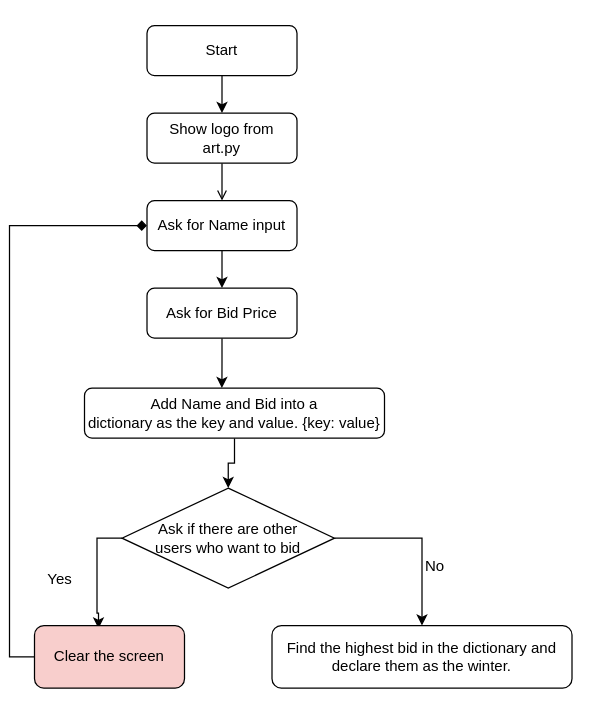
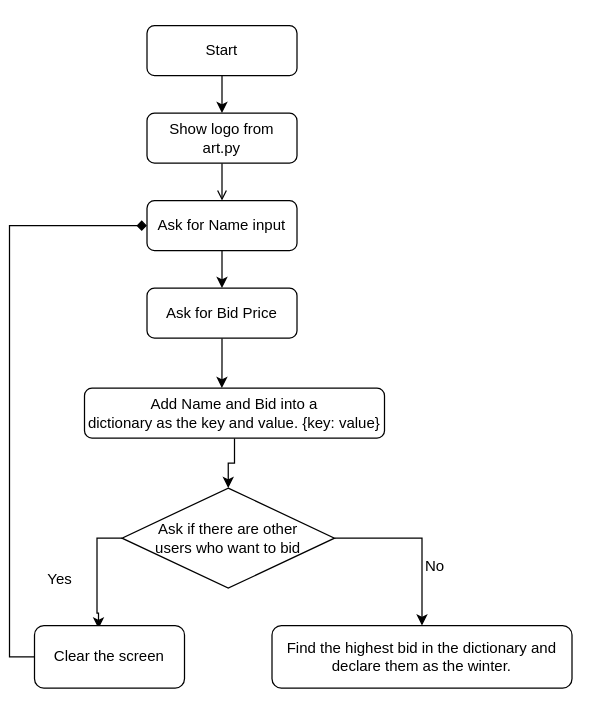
- <mxCell id="16" value="Clear the screen" style="rounded=1;whiteSpace=wrap;html=1;fillColor=#f8cecc;" vertex="1" parent="1"><mxGeometry x="20" y="500" width="120" height="50" as="geometry" /></mxCell>
+ <mxCell id="16" value="Clear the screen" style="rounded=1;whiteSpace=wrap;html=1;" vertex="1" parent="1"><mxGeometry x="20" y="500" width="120" height="50" as="geometry" /></mxCell>
